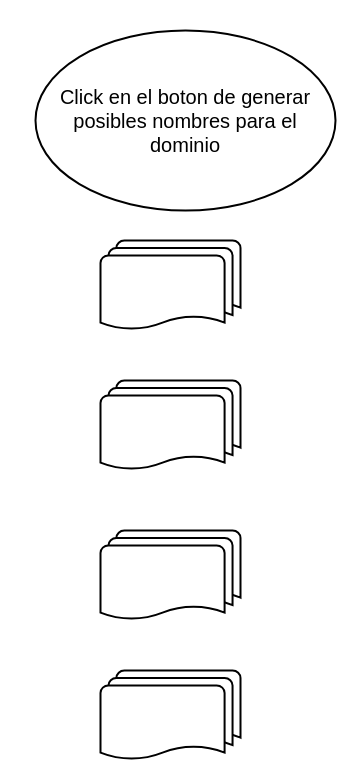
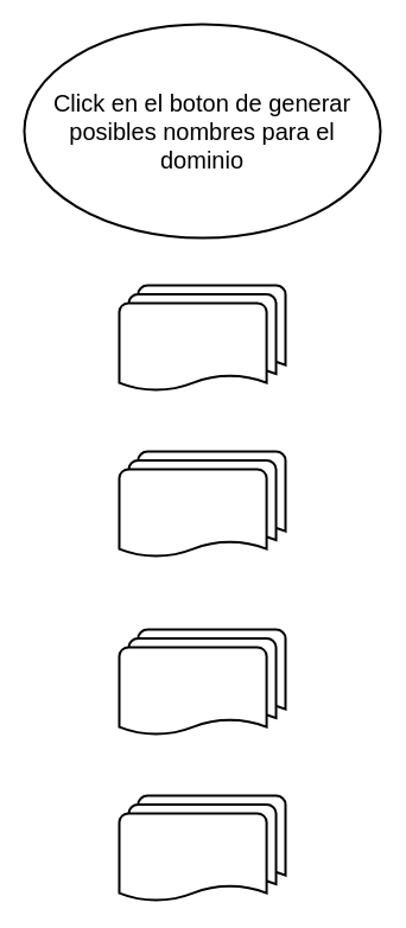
- <mxCell id="2" value="&lt;font style=&quot;font-size: 20px;&quot;&gt;Click en el boton de generar posibles nombres para el dominio&lt;/font&gt;" style="strokeWidth=2;html=1;shape=mxgraph.flowchart.start_1;whiteSpace=wrap;" parent="1" vertex="1"><mxGeometry x="35" y="30" width="300" height="180" as="geometry" /></mxCell>
+ <mxCell id="2" value="&lt;font style=&quot;font-size: 20px;&quot;&gt;Click en el boton de generar posibles nombres para el dominio&lt;/font&gt;" style="strokeWidth=2;html=1;shape=mxgraph.flowchart.start_1;whiteSpace=wrap;" parent="1" vertex="1"><mxGeometry x="20" y="20" width="300" height="180" as="geometry" /></mxCell>
